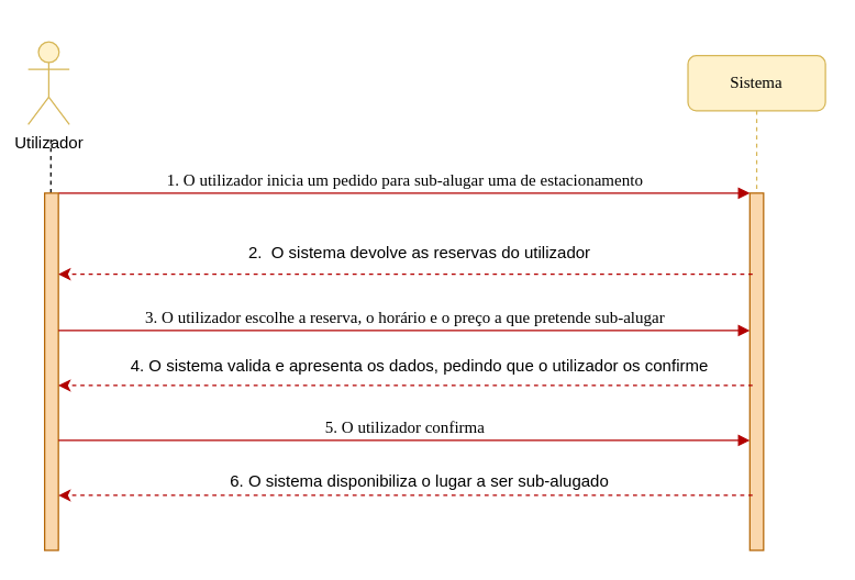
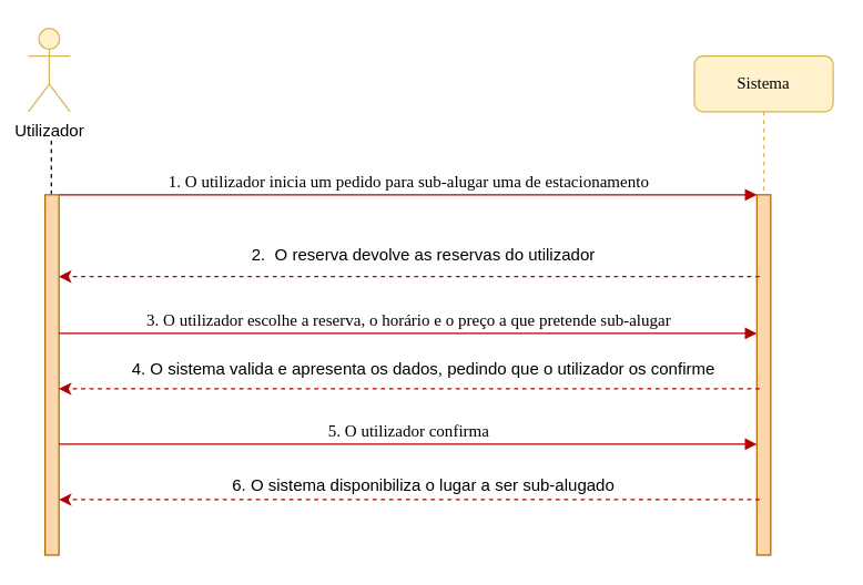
- <mxCell id="5" value="Utilizador" style="shape=umlActor;verticalLabelPosition=bottom;verticalAlign=top;html=1;outlineConnect=0;fillColor=#fff2cc;strokeColor=#d6b656;" parent="1" vertex="1"><mxGeometry x="20" y="30" width="30" height="60" as="geometry" /></mxCell>
+ <mxCell id="5" value="Utilizador" style="shape=umlActor;verticalLabelPosition=bottom;verticalAlign=top;html=1;outlineConnect=0;fillColor=#fff2cc;strokeColor=#d6b656;" parent="1" vertex="1"><mxGeometry x="20" y="20" width="30" height="60" as="geometry" /></mxCell>
- <mxCell id="9" value="2.&amp;nbsp; O sistema devolve as reservas do utilizador" style="text;html=1;strokeColor=none;fillColor=none;align=center;verticalAlign=middle;whiteSpace=wrap;rounded=0;" parent="1" vertex="1"><mxGeometry x="60" y="174" width="490" height="20" as="geometry" /></mxCell>
+ <mxCell id="9" value="2.&amp;nbsp; O reserva devolve as reservas do utilizador" style="text;html=1;strokeColor=none;fillColor=none;align=center;verticalAlign=middle;whiteSpace=wrap;rounded=0;" parent="1" vertex="1"><mxGeometry x="60" y="174" width="490" height="20" as="geometry" /></mxCell>
